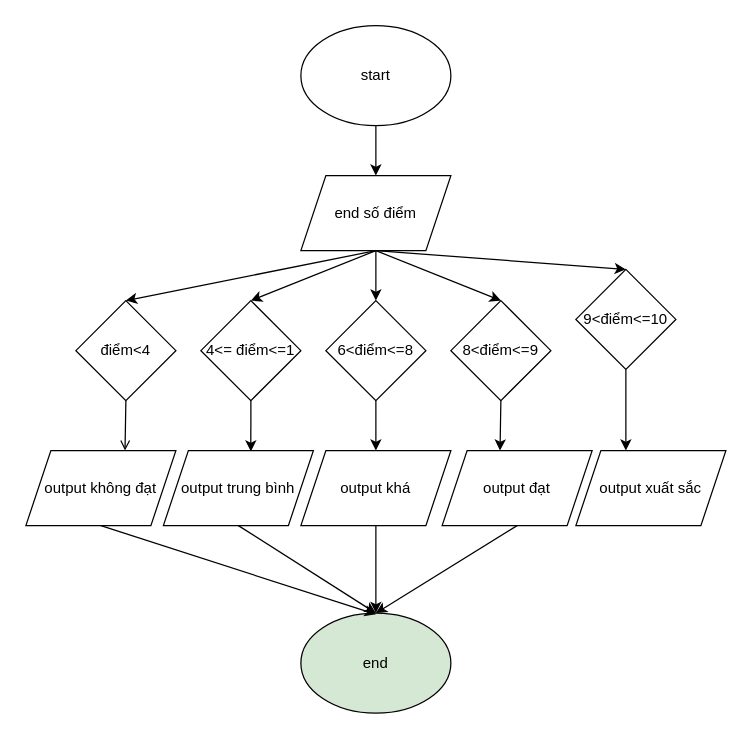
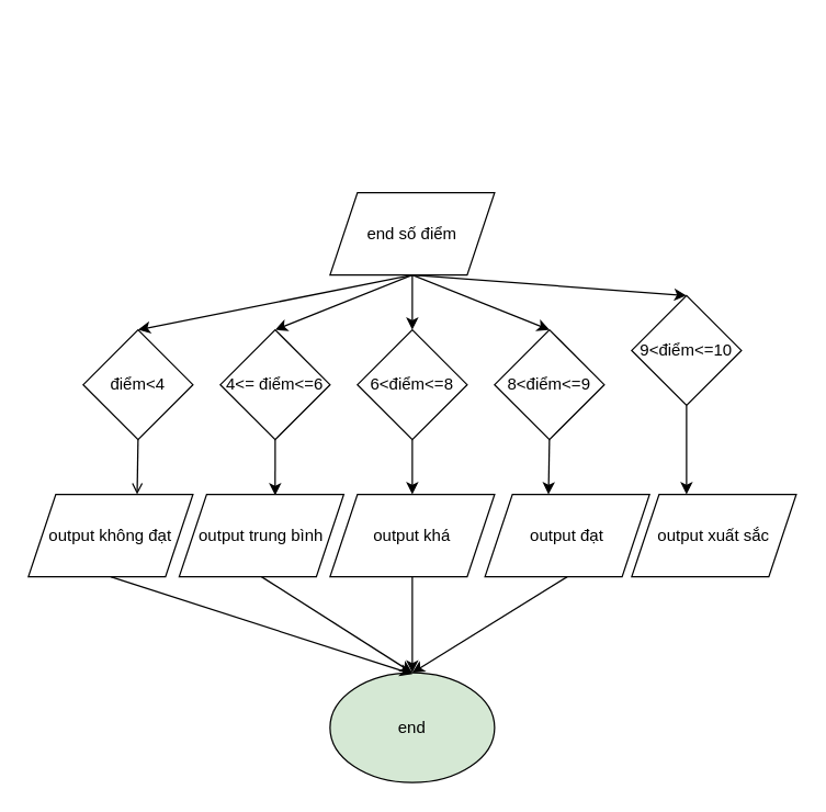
- <mxCell id="2" value="start" style="ellipse;whiteSpace=wrap;html=1;" parent="1" vertex="1"><mxGeometry x="240" y="20" width="120" height="80" as="geometry" /></mxCell>
- <mxCell id="3" value="" style="endArrow=classic;html=1;rounded=0;exitX=0.5;exitY=1;exitDx=0;exitDy=0;entryX=0.5;entryY=0;entryDx=0;entryDy=0;" parent="1" source="2" target="4" edge="1"><mxGeometry width="50" height="50" relative="1" as="geometry"><mxPoint x="200" y="90" as="sourcePoint" /><mxPoint x="230" y="140" as="targetPoint" /><Array as="points" /></mxGeometry></mxCell>
- <mxCell id="6" value="4&amp;lt;= điểm&amp;lt;=1" style="rhombus;whiteSpace=wrap;html=1;" parent="1" vertex="1"><mxGeometry x="160" y="240" width="80" height="80" as="geometry" /></mxCell>
+ <mxCell id="6" value="4&amp;lt;= điểm&amp;lt;=6" style="rhombus;whiteSpace=wrap;html=1;" parent="1" vertex="1"><mxGeometry x="160" y="240" width="80" height="80" as="geometry" /></mxCell>
